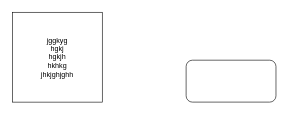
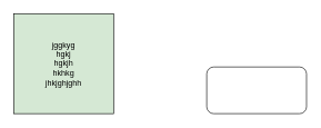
- <mxCell id="2" value="jggkyg&lt;br&gt;hgkj&lt;br&gt;hgkjh&lt;br&gt;hkhkg&lt;br&gt;&lt;span style=&quot;background-color: initial;&quot;&gt;jhkjghjghh&lt;/span&gt;" style="whiteSpace=wrap;html=1;aspect=fixed;align=center;" parent="1" vertex="1"><mxGeometry x="20" y="20" width="150" height="150" as="geometry" /></mxCell>
+ <mxCell id="2" value="jggkyg&lt;br&gt;hgkj&lt;br&gt;hgkjh&lt;br&gt;hkhkg&lt;br&gt;&lt;span style=&quot;background-color: initial;&quot;&gt;jhkjghjghh&lt;/span&gt;" style="whiteSpace=wrap;html=1;aspect=fixed;align=center;fillColor=#d5e8d4;" parent="1" vertex="1"><mxGeometry x="20" y="20" width="150" height="150" as="geometry" /></mxCell>
